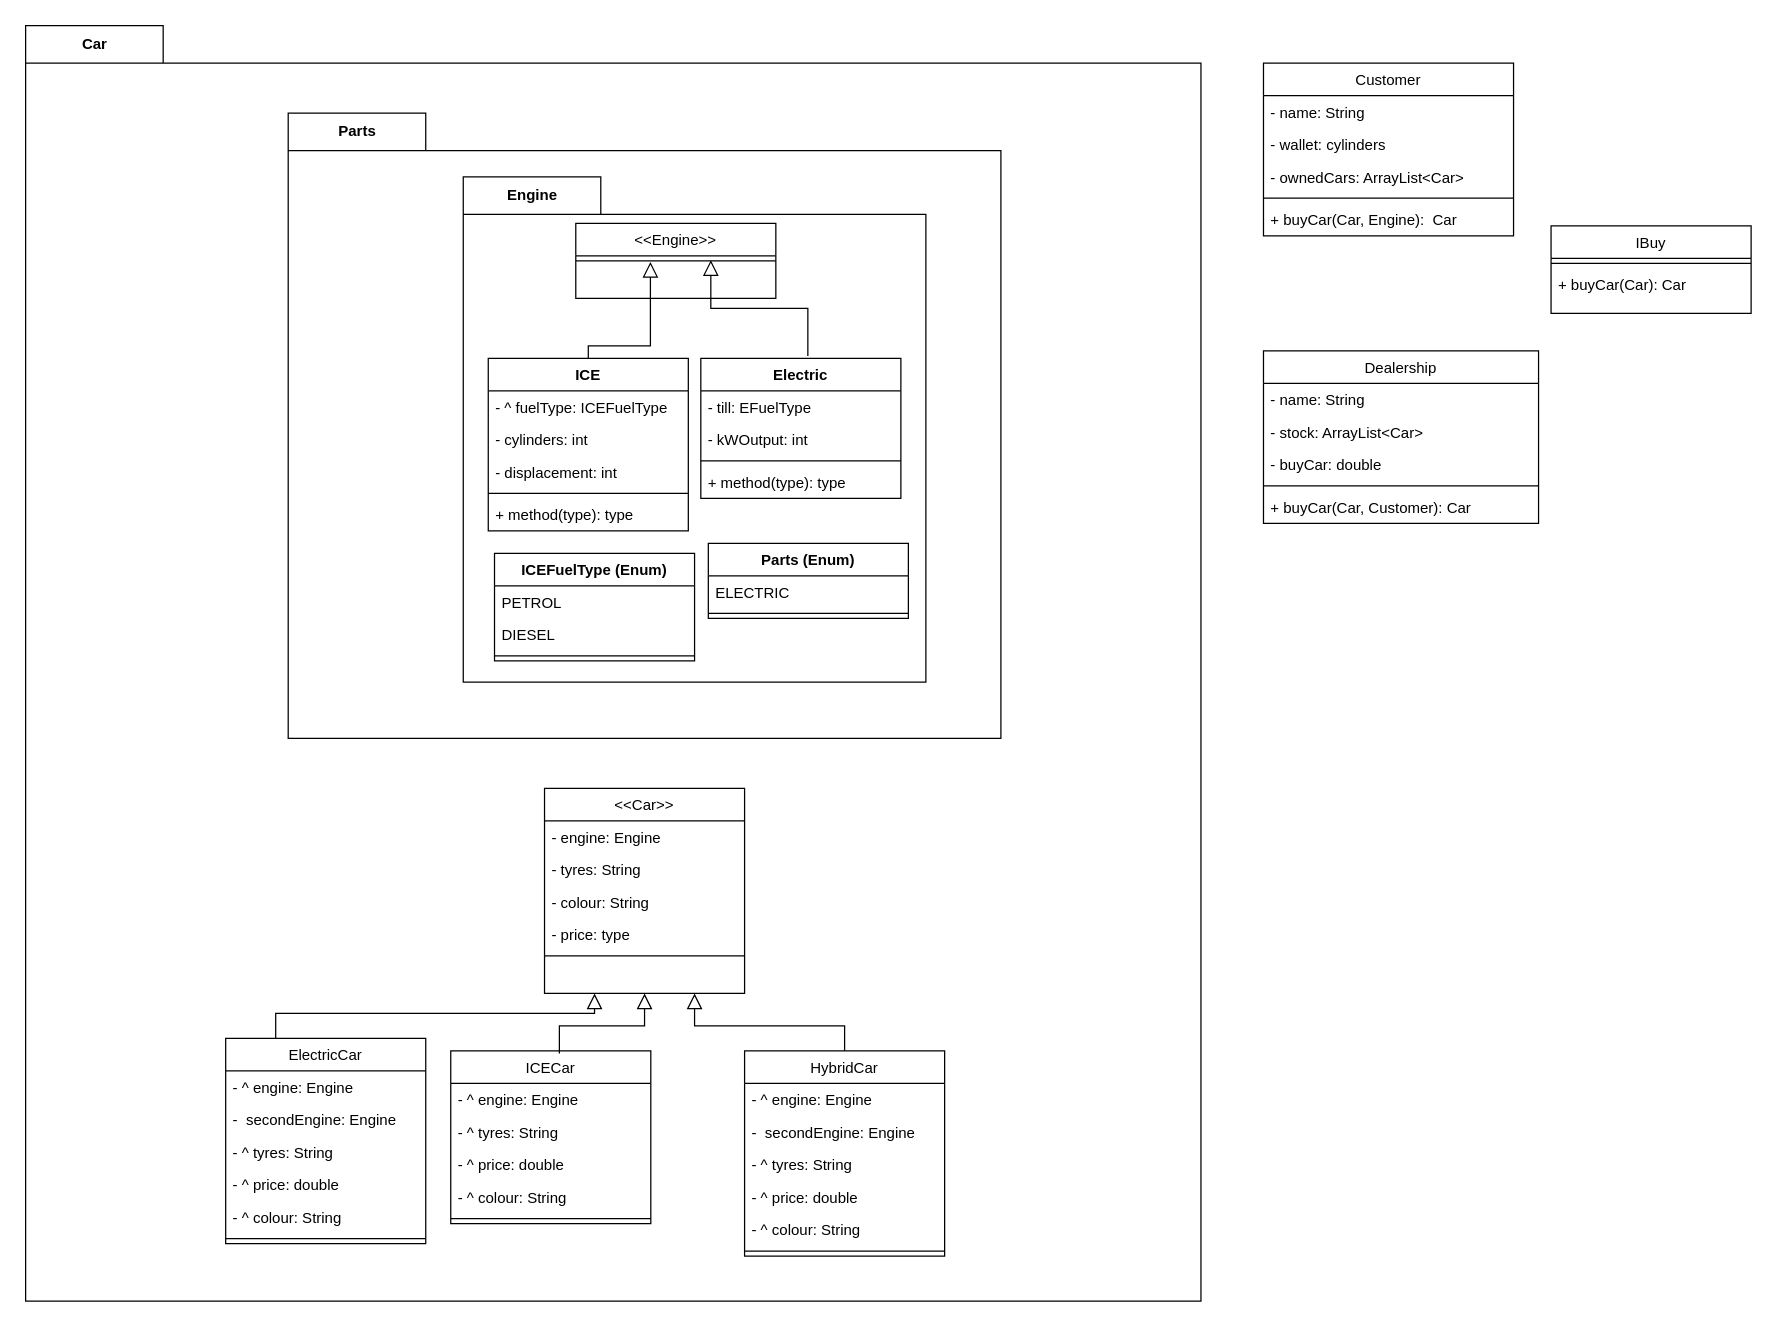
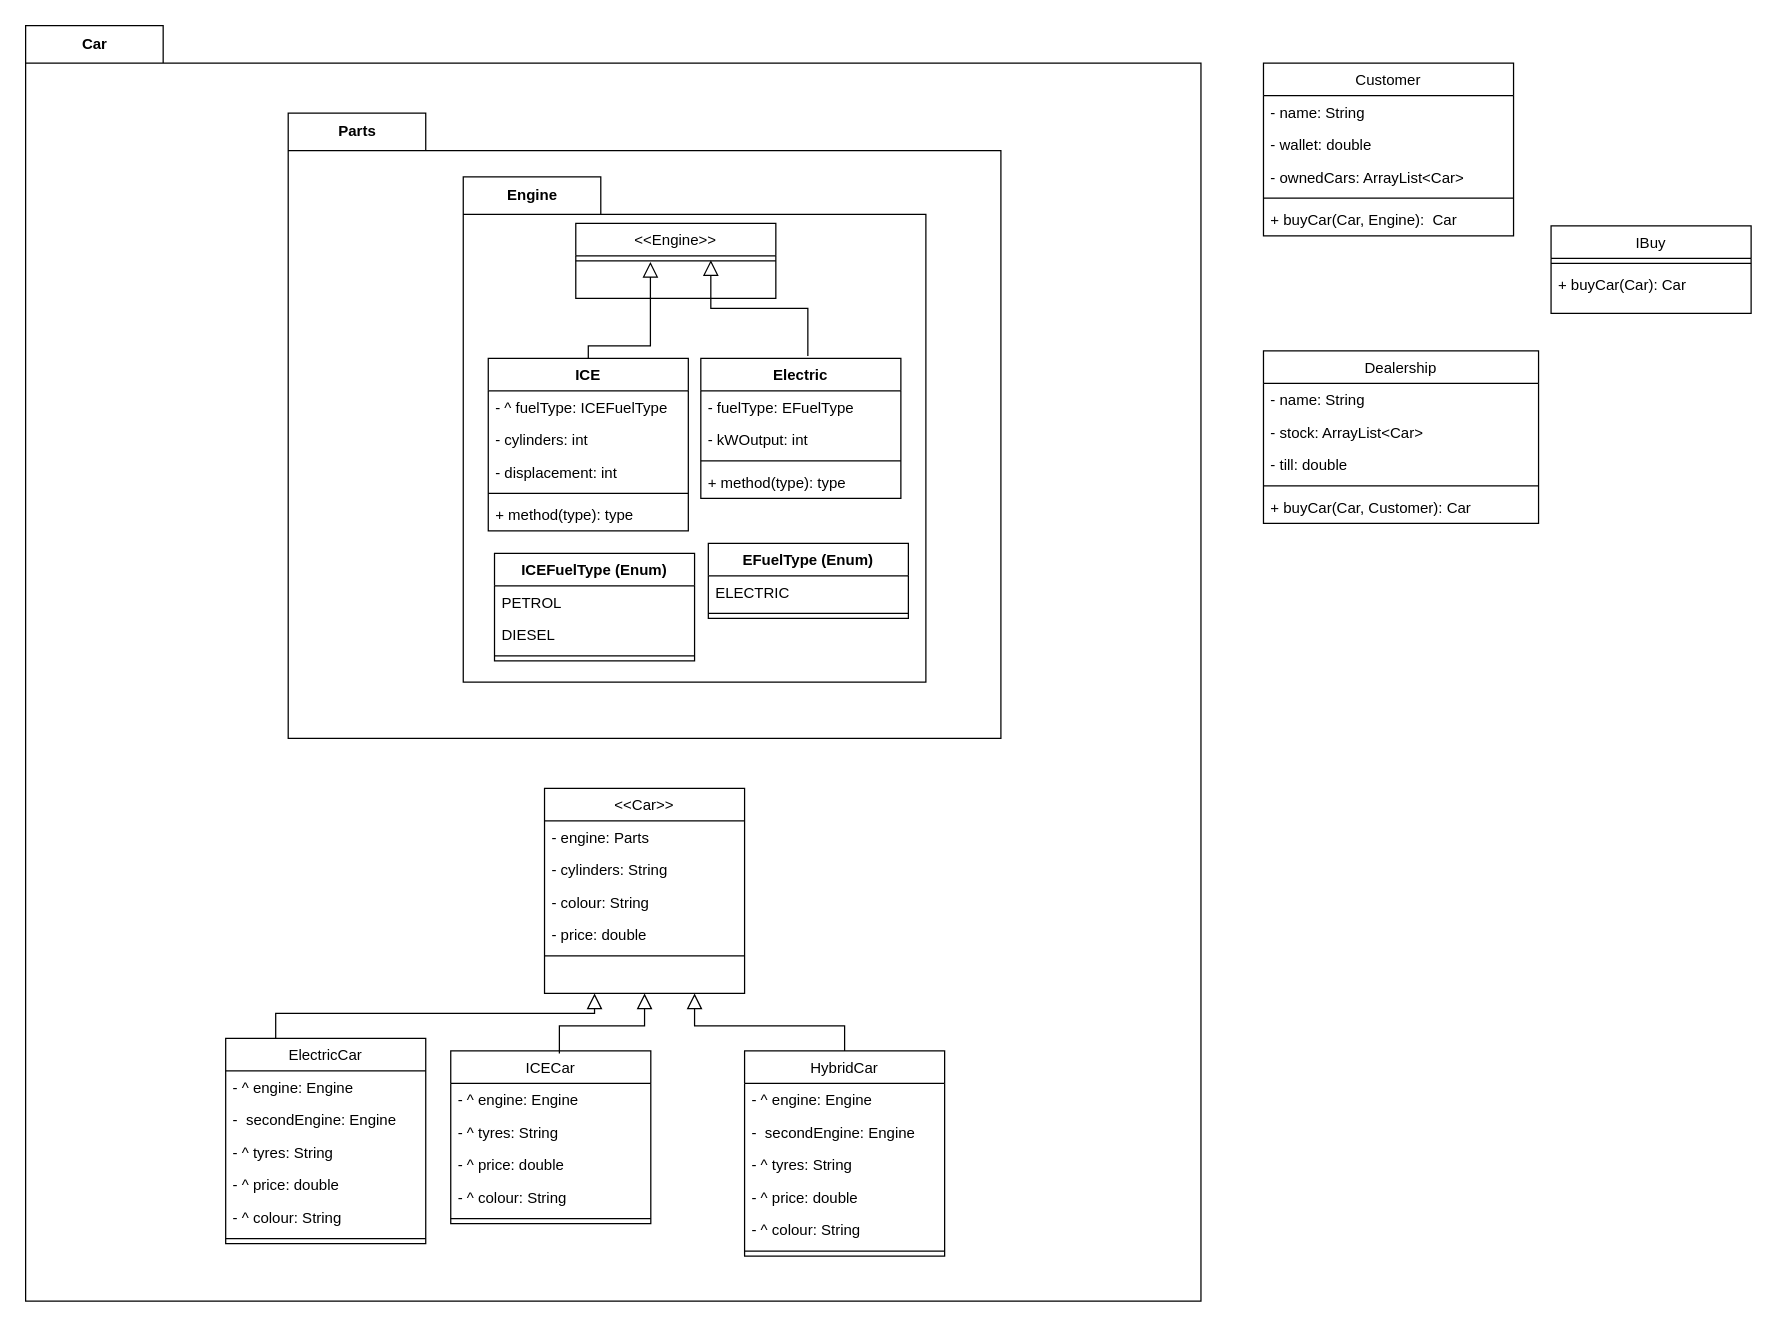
- <mxCell id="58" value="- wallet: cylinders" style="text;strokeColor=none;fillColor=none;align=left;verticalAlign=top;spacingLeft=4;spacingRight=4;overflow=hidden;rotatable=0;points=[[0,0.5],[1,0.5]];portConstraint=eastwest;" vertex="1" parent="56"><mxGeometry y="52" width="200" height="26" as="geometry" /></mxCell>
+ <mxCell id="58" value="- wallet: double" style="text;strokeColor=none;fillColor=none;align=left;verticalAlign=top;spacingLeft=4;spacingRight=4;overflow=hidden;rotatable=0;points=[[0,0.5],[1,0.5]];portConstraint=eastwest;" vertex="1" parent="56"><mxGeometry y="52" width="200" height="26" as="geometry" /></mxCell>
- <mxCell id="14" value="- till: EFuelType" style="text;strokeColor=none;fillColor=none;align=left;verticalAlign=top;spacingLeft=4;spacingRight=4;overflow=hidden;rotatable=0;points=[[0,0.5],[1,0.5]];portConstraint=eastwest;" vertex="1" parent="13"><mxGeometry y="26" width="160" height="26" as="geometry" /></mxCell>
+ <mxCell id="14" value="- fuelType: EFuelType" style="text;strokeColor=none;fillColor=none;align=left;verticalAlign=top;spacingLeft=4;spacingRight=4;overflow=hidden;rotatable=0;points=[[0,0.5],[1,0.5]];portConstraint=eastwest;" vertex="1" parent="13"><mxGeometry y="26" width="160" height="26" as="geometry" /></mxCell>
- <mxCell id="68" value="- buyCar: double" style="text;strokeColor=none;fillColor=none;align=left;verticalAlign=top;spacingLeft=4;spacingRight=4;overflow=hidden;rotatable=0;points=[[0,0.5],[1,0.5]];portConstraint=eastwest;" vertex="1" parent="65"><mxGeometry y="78" width="220" height="26" as="geometry" /></mxCell>
+ <mxCell id="68" value="- till: double" style="text;strokeColor=none;fillColor=none;align=left;verticalAlign=top;spacingLeft=4;spacingRight=4;overflow=hidden;rotatable=0;points=[[0,0.5],[1,0.5]];portConstraint=eastwest;" vertex="1" parent="65"><mxGeometry y="78" width="220" height="26" as="geometry" /></mxCell>
- <mxCell id="24" value="Parts (Enum)" style="swimlane;fontStyle=1;align=center;verticalAlign=top;childLayout=stackLayout;horizontal=1;startSize=26;horizontalStack=0;resizeParent=1;resizeParentMax=0;resizeLast=0;collapsible=1;marginBottom=0;" vertex="1" parent="4"><mxGeometry x="196" y="293" width="160" height="60" as="geometry" /></mxCell>
+ <mxCell id="24" value="EFuelType (Enum)" style="swimlane;fontStyle=1;align=center;verticalAlign=top;childLayout=stackLayout;horizontal=1;startSize=26;horizontalStack=0;resizeParent=1;resizeParentMax=0;resizeLast=0;collapsible=1;marginBottom=0;" vertex="1" parent="4"><mxGeometry x="196" y="293" width="160" height="60" as="geometry" /></mxCell>
- <mxCell id="28" value="- engine: Engine" style="text;strokeColor=none;fillColor=none;align=left;verticalAlign=top;spacingLeft=4;spacingRight=4;overflow=hidden;rotatable=0;points=[[0,0.5],[1,0.5]];portConstraint=eastwest;" vertex="1" parent="27"><mxGeometry y="26" width="160" height="26" as="geometry" /></mxCell>
+ <mxCell id="28" value="- engine: Parts" style="text;strokeColor=none;fillColor=none;align=left;verticalAlign=top;spacingLeft=4;spacingRight=4;overflow=hidden;rotatable=0;points=[[0,0.5],[1,0.5]];portConstraint=eastwest;" vertex="1" parent="27"><mxGeometry y="26" width="160" height="26" as="geometry" /></mxCell>
- <mxCell id="29" value="- tyres: String" style="text;strokeColor=none;fillColor=none;align=left;verticalAlign=top;spacingLeft=4;spacingRight=4;overflow=hidden;rotatable=0;points=[[0,0.5],[1,0.5]];portConstraint=eastwest;" vertex="1" parent="27"><mxGeometry y="52" width="160" height="26" as="geometry" /></mxCell>
+ <mxCell id="29" value="- cylinders: String" style="text;strokeColor=none;fillColor=none;align=left;verticalAlign=top;spacingLeft=4;spacingRight=4;overflow=hidden;rotatable=0;points=[[0,0.5],[1,0.5]];portConstraint=eastwest;" vertex="1" parent="27"><mxGeometry y="52" width="160" height="26" as="geometry" /></mxCell>
- <mxCell id="31" value="- price: type" style="text;strokeColor=none;fillColor=none;align=left;verticalAlign=top;spacingLeft=4;spacingRight=4;overflow=hidden;rotatable=0;points=[[0,0.5],[1,0.5]];portConstraint=eastwest;" vertex="1" parent="27"><mxGeometry y="104" width="160" height="26" as="geometry" /></mxCell>
+ <mxCell id="31" value="- price: double" style="text;strokeColor=none;fillColor=none;align=left;verticalAlign=top;spacingLeft=4;spacingRight=4;overflow=hidden;rotatable=0;points=[[0,0.5],[1,0.5]];portConstraint=eastwest;" vertex="1" parent="27"><mxGeometry y="104" width="160" height="26" as="geometry" /></mxCell>
